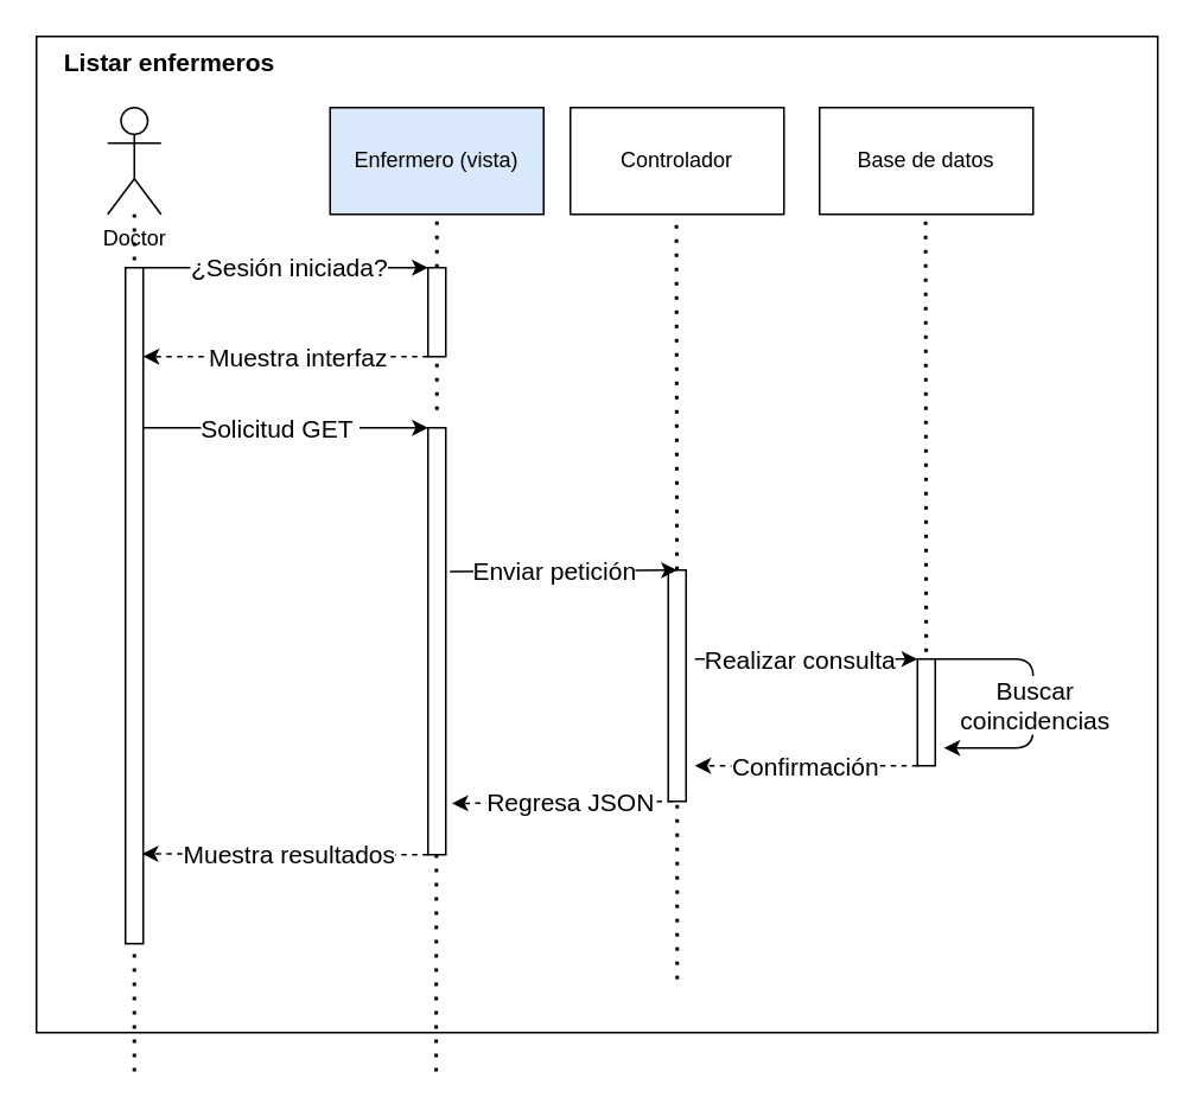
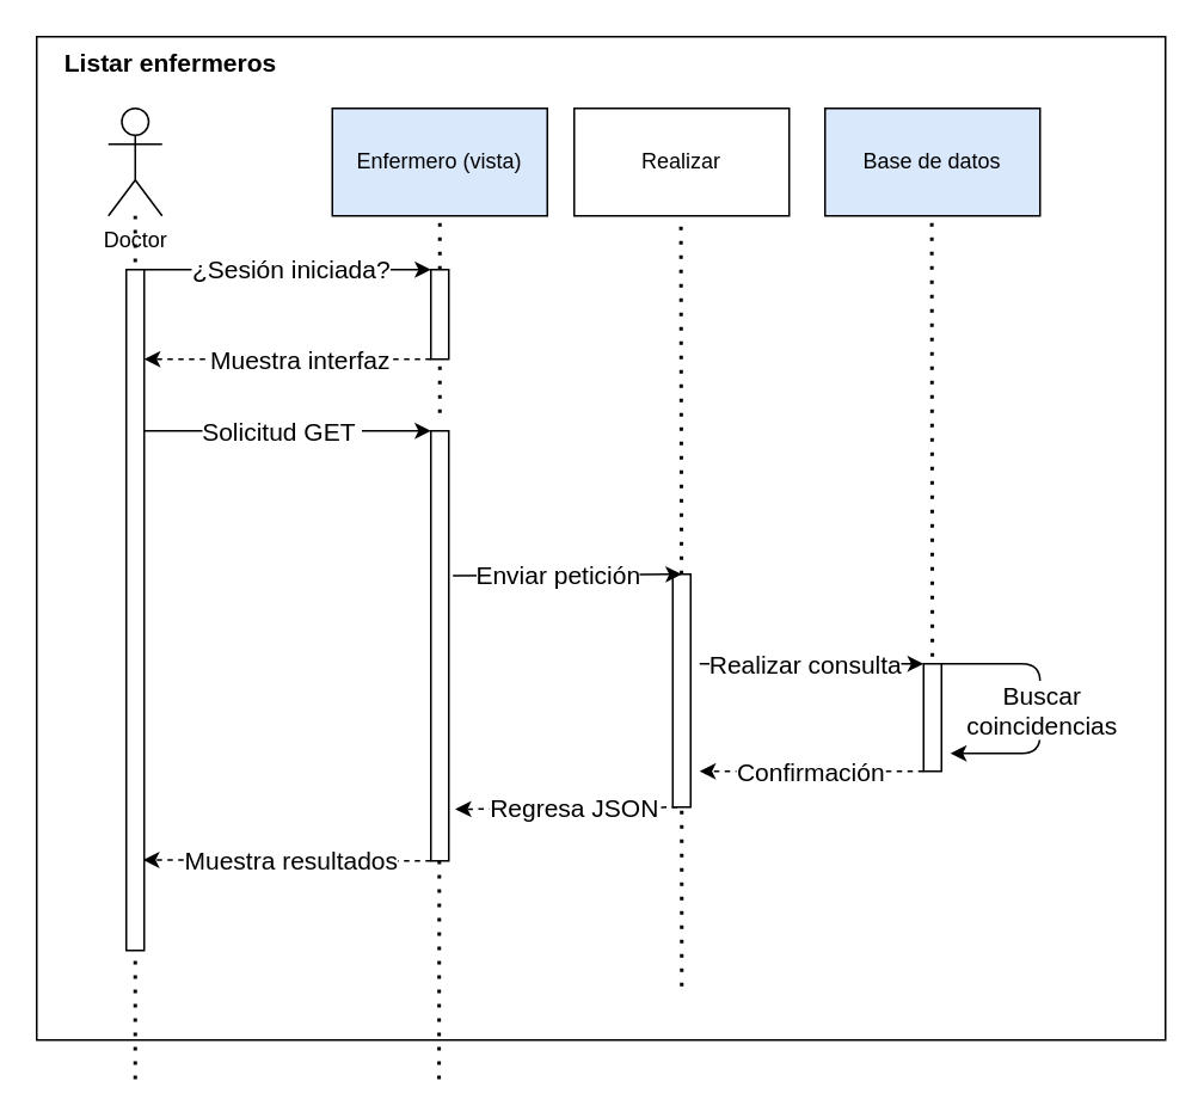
- <mxCell id="12" value="Controlador" style="rounded=0;whiteSpace=wrap;html=1;" parent="1" vertex="1"><mxGeometry x="320" y="60" width="120" height="60" as="geometry" /></mxCell>
+ <mxCell id="12" value="Realizar" style="rounded=0;whiteSpace=wrap;html=1;" parent="1" vertex="1"><mxGeometry x="320" y="60" width="120" height="60" as="geometry" /></mxCell>
- <mxCell id="13" value="Base de datos" style="rounded=0;whiteSpace=wrap;html=1;" parent="1" vertex="1"><mxGeometry x="460" y="60" width="120" height="60" as="geometry" /></mxCell>
+ <mxCell id="13" value="Base de datos" style="rounded=0;whiteSpace=wrap;html=1;fillColor=#dae8fc;" parent="1" vertex="1"><mxGeometry x="460" y="60" width="120" height="60" as="geometry" /></mxCell>
